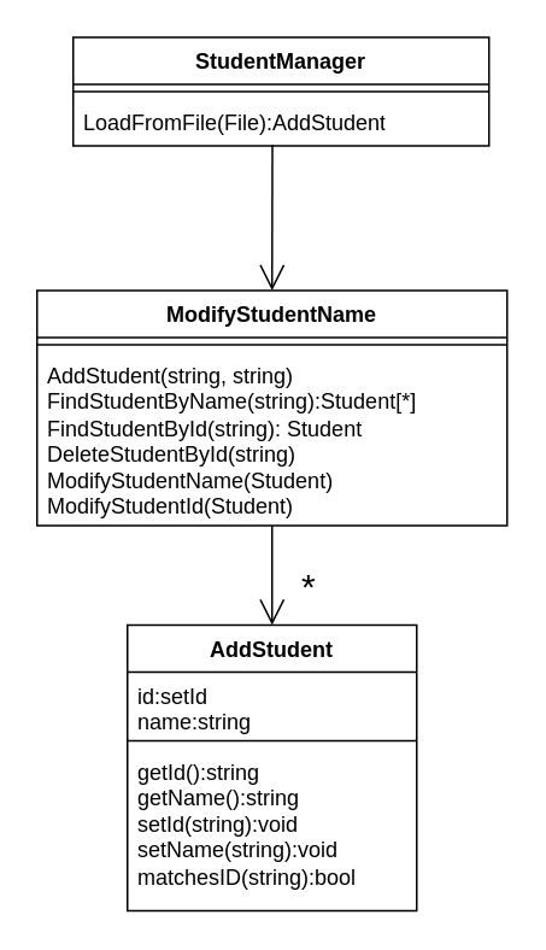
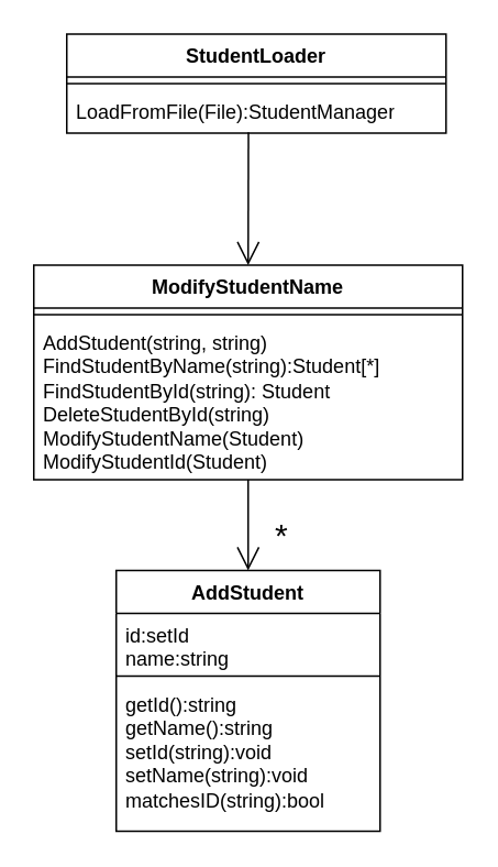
- <mxCell id="2" value="StudentManager" style="swimlane;fontStyle=1;align=center;verticalAlign=top;childLayout=stackLayout;horizontal=1;startSize=26;horizontalStack=0;resizeParent=1;resizeParentMax=0;resizeLast=0;collapsible=1;marginBottom=0;whiteSpace=wrap;html=1;" vertex="1" parent="1"><mxGeometry x="40" y="20" width="230" height="60" as="geometry" /></mxCell>
+ <mxCell id="2" value="StudentLoader" style="swimlane;fontStyle=1;align=center;verticalAlign=top;childLayout=stackLayout;horizontal=1;startSize=26;horizontalStack=0;resizeParent=1;resizeParentMax=0;resizeLast=0;collapsible=1;marginBottom=0;whiteSpace=wrap;html=1;" vertex="1" parent="1"><mxGeometry x="40" y="20" width="230" height="60" as="geometry" /></mxCell>
- <mxCell id="4" value="LoadFromFile(File):AddStudent&lt;div&gt;&lt;br&gt;&lt;/div&gt;" style="text;strokeColor=none;fillColor=none;align=left;verticalAlign=top;spacingLeft=4;spacingRight=4;overflow=hidden;rotatable=0;points=[[0,0.5],[1,0.5]];portConstraint=eastwest;whiteSpace=wrap;html=1;" vertex="1" parent="2"><mxGeometry y="34" width="230" height="26" as="geometry" /></mxCell>
+ <mxCell id="4" value="LoadFromFile(File):StudentManager&lt;div&gt;&lt;br&gt;&lt;/div&gt;" style="text;strokeColor=none;fillColor=none;align=left;verticalAlign=top;spacingLeft=4;spacingRight=4;overflow=hidden;rotatable=0;points=[[0,0.5],[1,0.5]];portConstraint=eastwest;whiteSpace=wrap;html=1;" vertex="1" parent="2"><mxGeometry y="34" width="230" height="26" as="geometry" /></mxCell>
